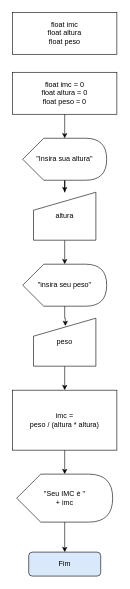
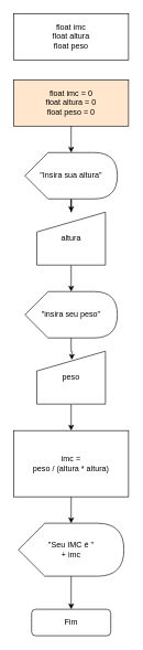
- <mxCell id="8" value="float imc = 0&lt;div&gt;float altura&amp;nbsp;&lt;span style=&quot;background-color: transparent; color: light-dark(rgb(0, 0, 0), rgb(255, 255, 255));&quot;&gt;= 0&lt;/span&gt;&lt;/div&gt;&lt;div&gt;float peso&amp;nbsp;&lt;span style=&quot;background-color: transparent; color: light-dark(rgb(0, 0, 0), rgb(255, 255, 255));&quot;&gt;= 0&lt;/span&gt;&lt;/div&gt;" style="rounded=0;whiteSpace=wrap;html=1;" vertex="1" parent="1"><mxGeometry x="20" y="120" width="174" height="70" as="geometry" /></mxCell>
+ <mxCell id="8" value="float imc = 0&lt;div&gt;float altura&amp;nbsp;&lt;span style=&quot;background-color: transparent; color: light-dark(rgb(0, 0, 0), rgb(255, 255, 255));&quot;&gt;= 0&lt;/span&gt;&lt;/div&gt;&lt;div&gt;float peso&amp;nbsp;&lt;span style=&quot;background-color: transparent; color: light-dark(rgb(0, 0, 0), rgb(255, 255, 255));&quot;&gt;= 0&lt;/span&gt;&lt;/div&gt;" style="rounded=0;whiteSpace=wrap;html=1;fillColor=#ffe6cc;" vertex="1" parent="1"><mxGeometry x="20" y="120" width="174" height="70" as="geometry" /></mxCell>
- <mxCell id="2" value="Fim" style="rounded=1;whiteSpace=wrap;html=1;fontSize=12;glass=0;strokeWidth=1;shadow=0;fillColor=#dae8fc;" parent="1" vertex="1"><mxGeometry x="47" y="920" width="120" height="40" as="geometry" /></mxCell>
+ <mxCell id="2" value="Fim" style="rounded=1;whiteSpace=wrap;html=1;fontSize=12;glass=0;strokeWidth=1;shadow=0;" parent="1" vertex="1"><mxGeometry x="47" y="920" width="120" height="40" as="geometry" /></mxCell>
